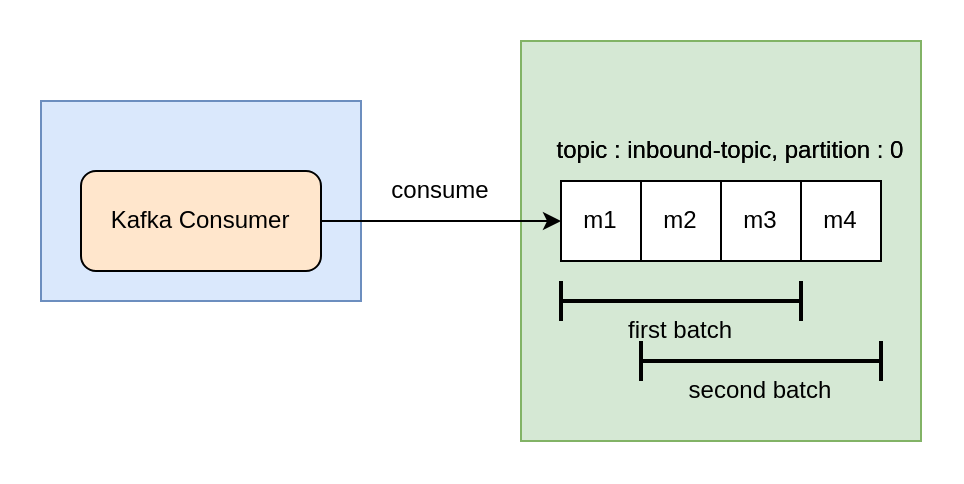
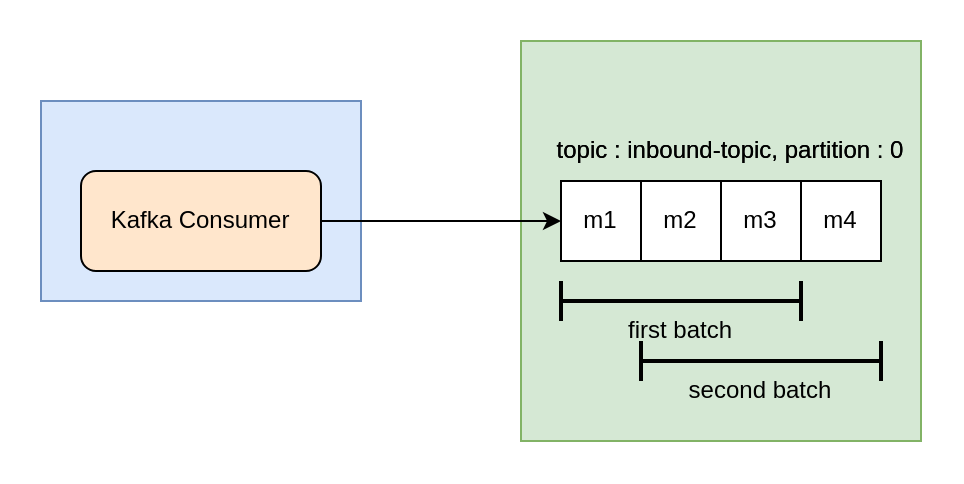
- <mxCell id="22" value="consume" style="text;html=1;align=center;verticalAlign=middle;whiteSpace=wrap;rounded=0;" vertex="1" parent="1"><mxGeometry x="190" y="80" width="60" height="30" as="geometry" /></mxCell>
